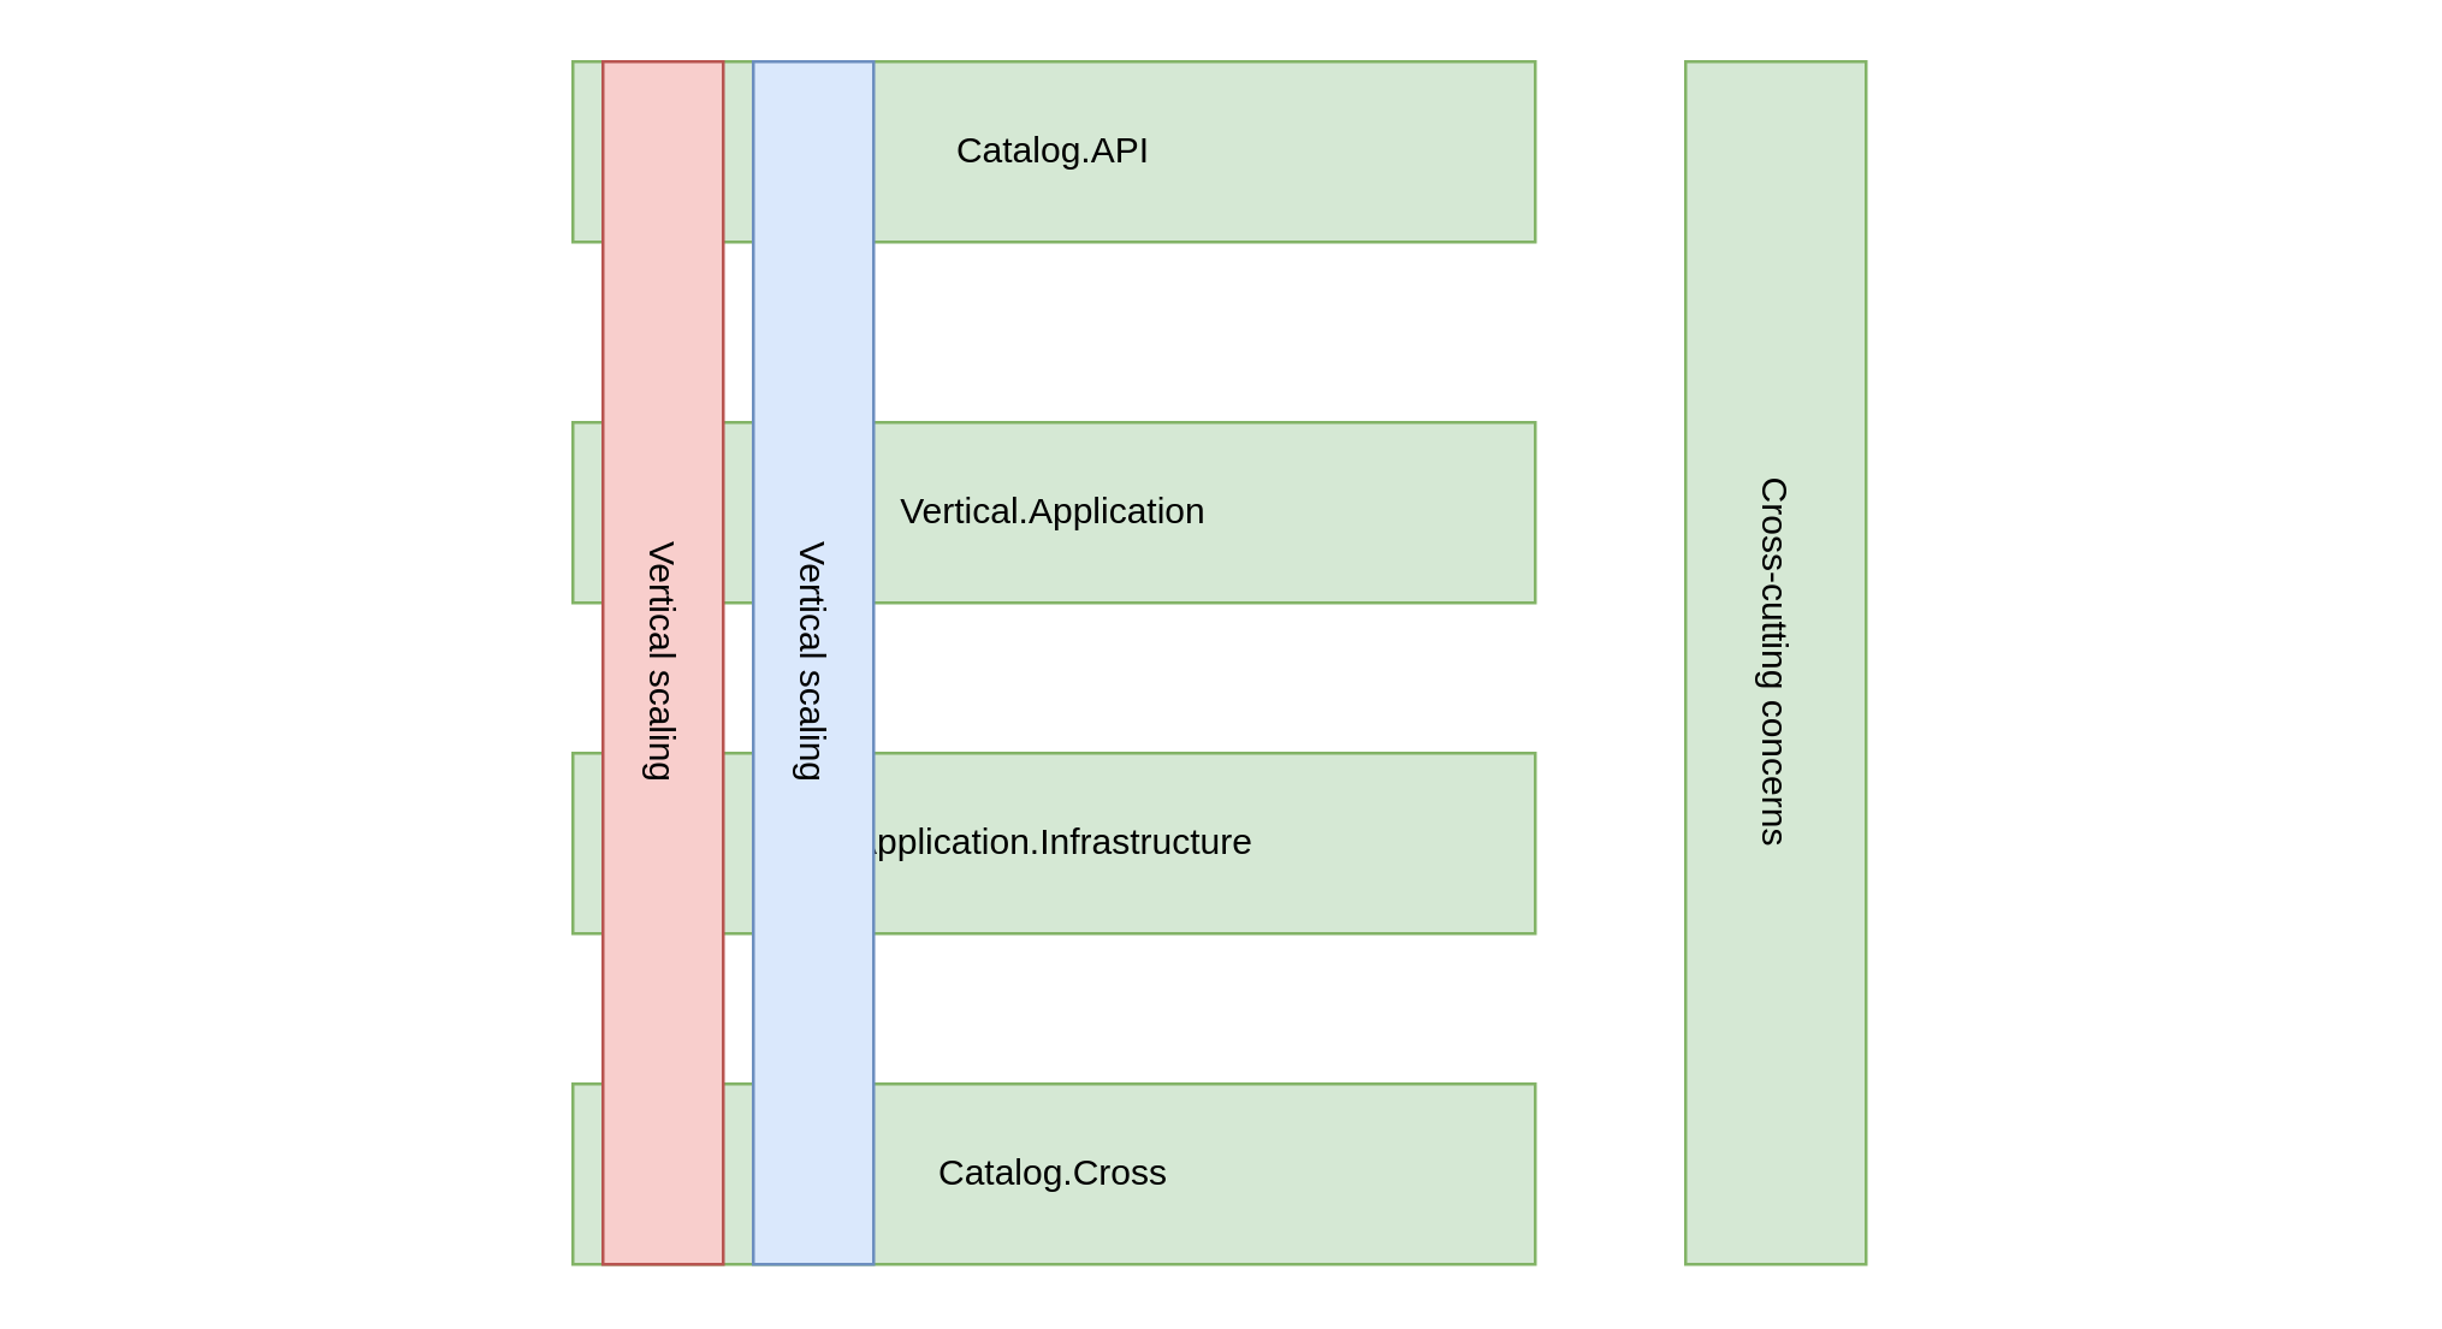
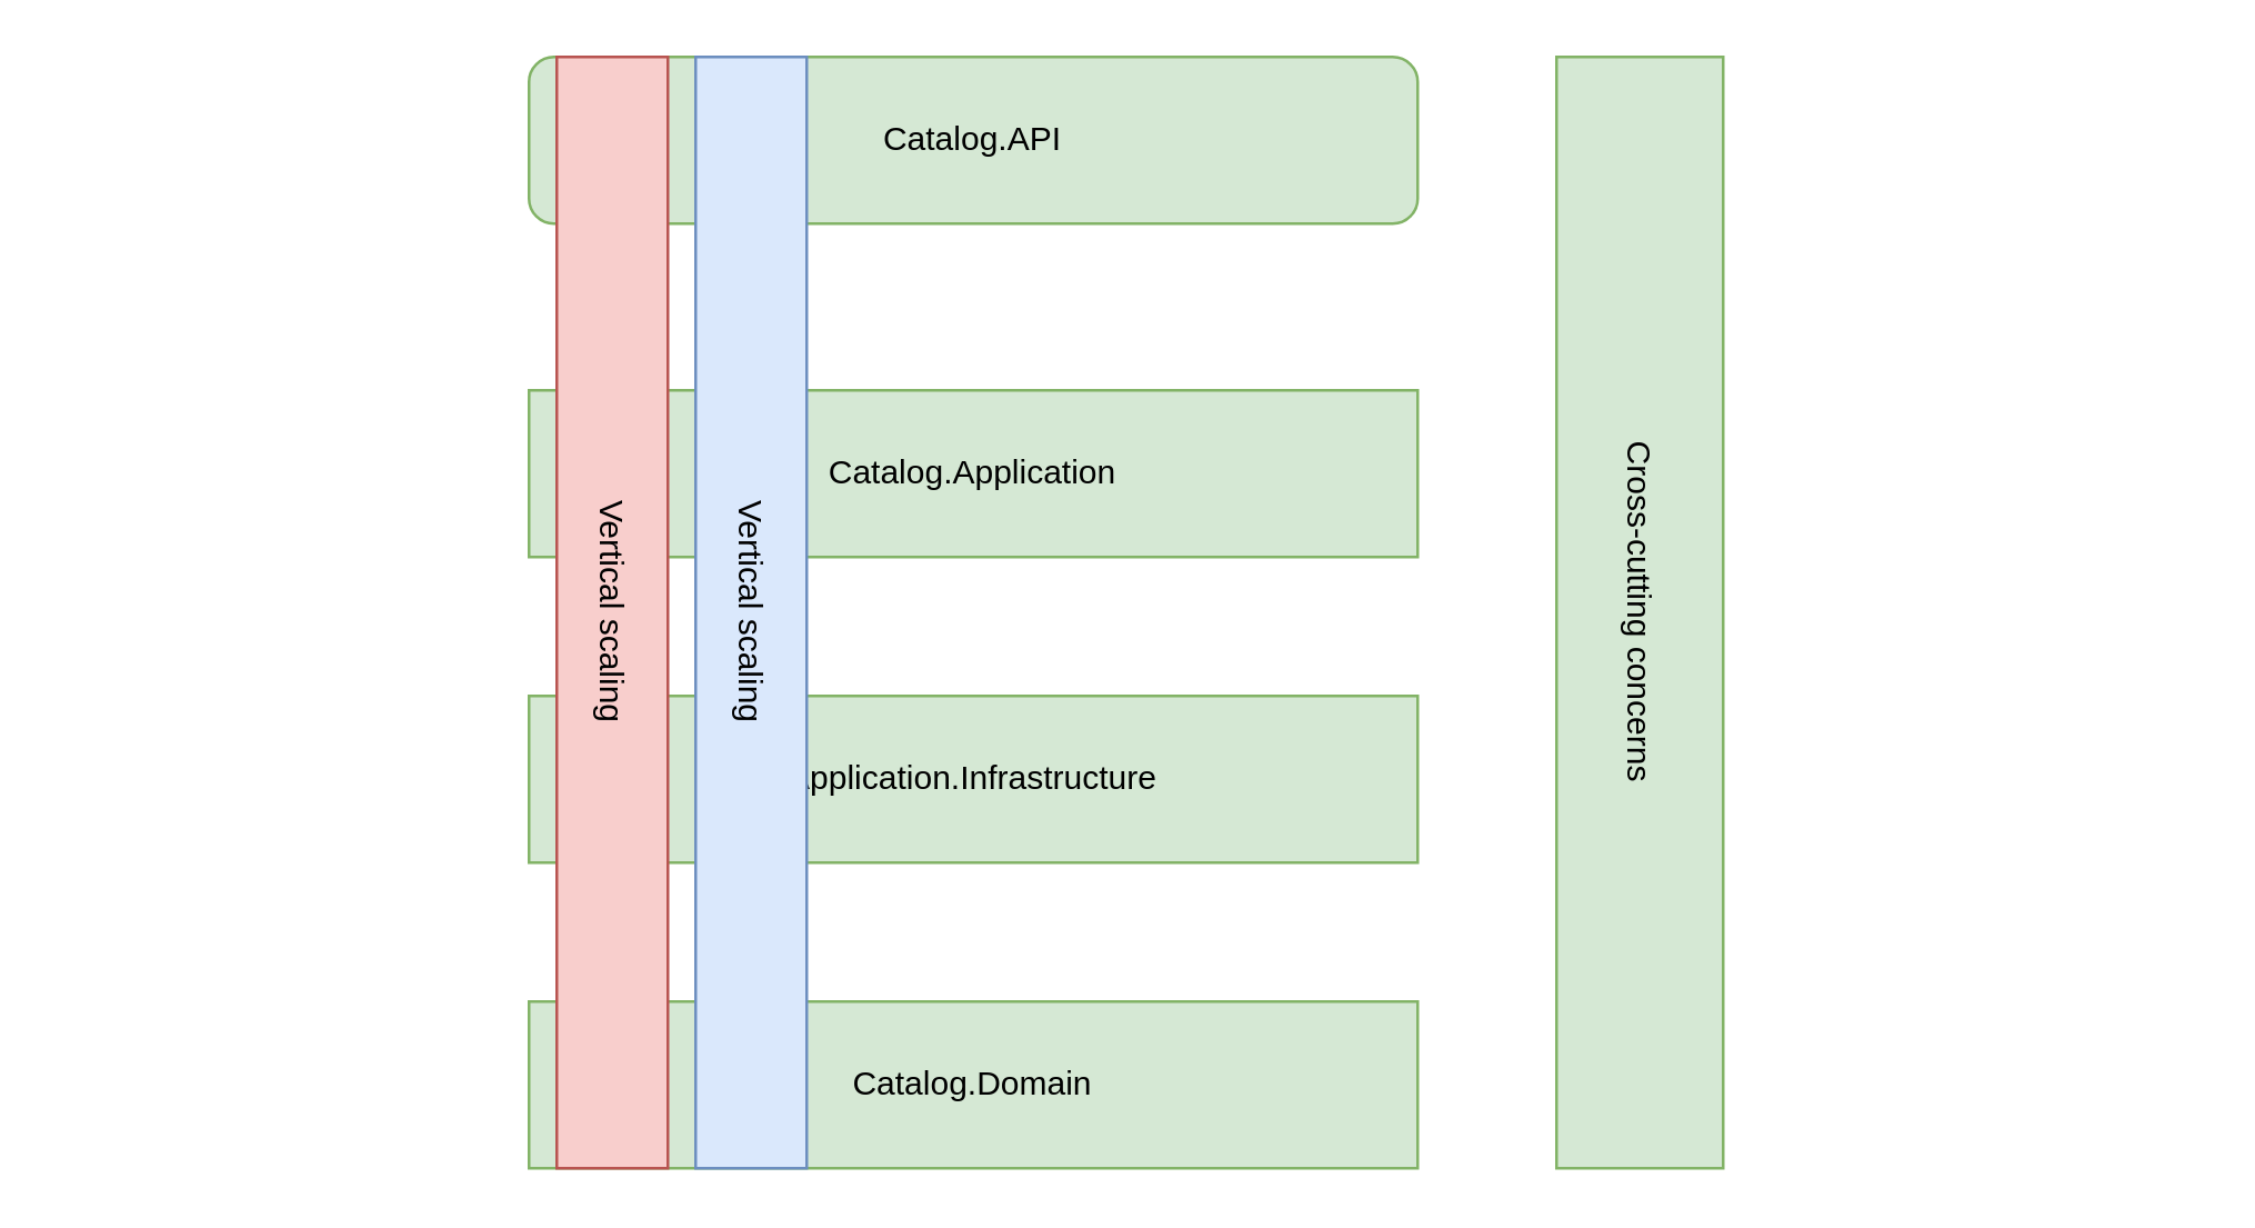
- <mxCell id="2" value="Catalog.API" style="rounded=0;whiteSpace=wrap;html=1;labelBackgroundColor=none;fillColor=#d5e8d4;strokeColor=#82b366;" parent="1" vertex="1"><mxGeometry x="190" y="20" width="320" height="60" as="geometry" /></mxCell>
+ <mxCell id="2" value="Catalog.API" style="whiteSpace=wrap;html=1;labelBackgroundColor=none;fillColor=#d5e8d4;strokeColor=#82b366;rounded=1;" parent="1" vertex="1"><mxGeometry x="190" y="20" width="320" height="60" as="geometry" /></mxCell>
- <mxCell id="4" value="Vertical.Application" style="rounded=0;whiteSpace=wrap;html=1;labelBackgroundColor=none;fillColor=#d5e8d4;strokeColor=#82b366;" vertex="1" parent="1"><mxGeometry x="190" y="140" width="320" height="60" as="geometry" /></mxCell>
+ <mxCell id="4" value="Catalog.Application" style="rounded=0;whiteSpace=wrap;html=1;labelBackgroundColor=none;fillColor=#d5e8d4;strokeColor=#82b366;" vertex="1" parent="1"><mxGeometry x="190" y="140" width="320" height="60" as="geometry" /></mxCell>
- <mxCell id="6" value="Catalog.Cross" style="rounded=0;whiteSpace=wrap;html=1;labelBackgroundColor=none;fillColor=#d5e8d4;strokeColor=#82b366;" vertex="1" parent="1"><mxGeometry x="190" y="360" width="320" height="60" as="geometry" /></mxCell>
+ <mxCell id="6" value="Catalog.Domain" style="rounded=0;whiteSpace=wrap;html=1;labelBackgroundColor=none;fillColor=#d5e8d4;strokeColor=#82b366;" vertex="1" parent="1"><mxGeometry x="190" y="360" width="320" height="60" as="geometry" /></mxCell>
